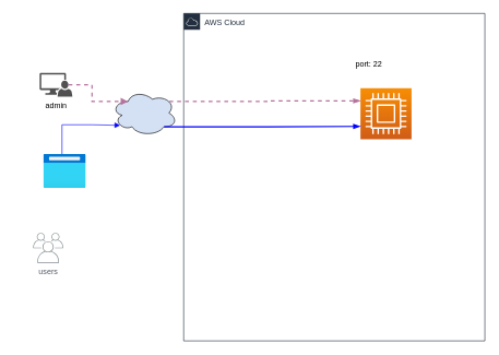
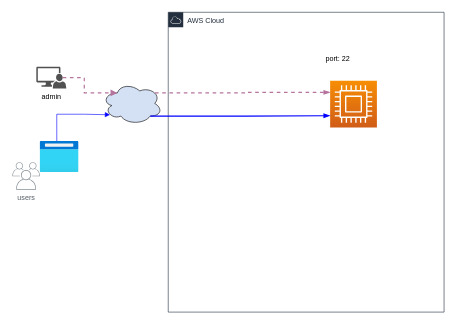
- <mxCell id="10" value="users" style="sketch=0;outlineConnect=0;gradientColor=none;fontColor=#545B64;strokeColor=none;fillColor=#879196;dashed=0;verticalLabelPosition=bottom;verticalAlign=top;align=center;html=1;fontSize=12;fontStyle=0;aspect=fixed;shape=mxgraph.aws4.illustration_users;pointerEvents=1" vertex="1" parent="1"><mxGeometry x="50" y="355" width="46" height="46" as="geometry" /></mxCell>
+ <mxCell id="10" value="users" style="sketch=0;outlineConnect=0;gradientColor=none;fontColor=#545B64;strokeColor=none;fillColor=#879196;dashed=0;verticalLabelPosition=bottom;verticalAlign=top;align=center;html=1;fontSize=12;fontStyle=0;aspect=fixed;shape=mxgraph.aws4.illustration_users;pointerEvents=1" vertex="1" parent="1"><mxGeometry x="20" y="270" width="46" height="46" as="geometry" /></mxCell>
